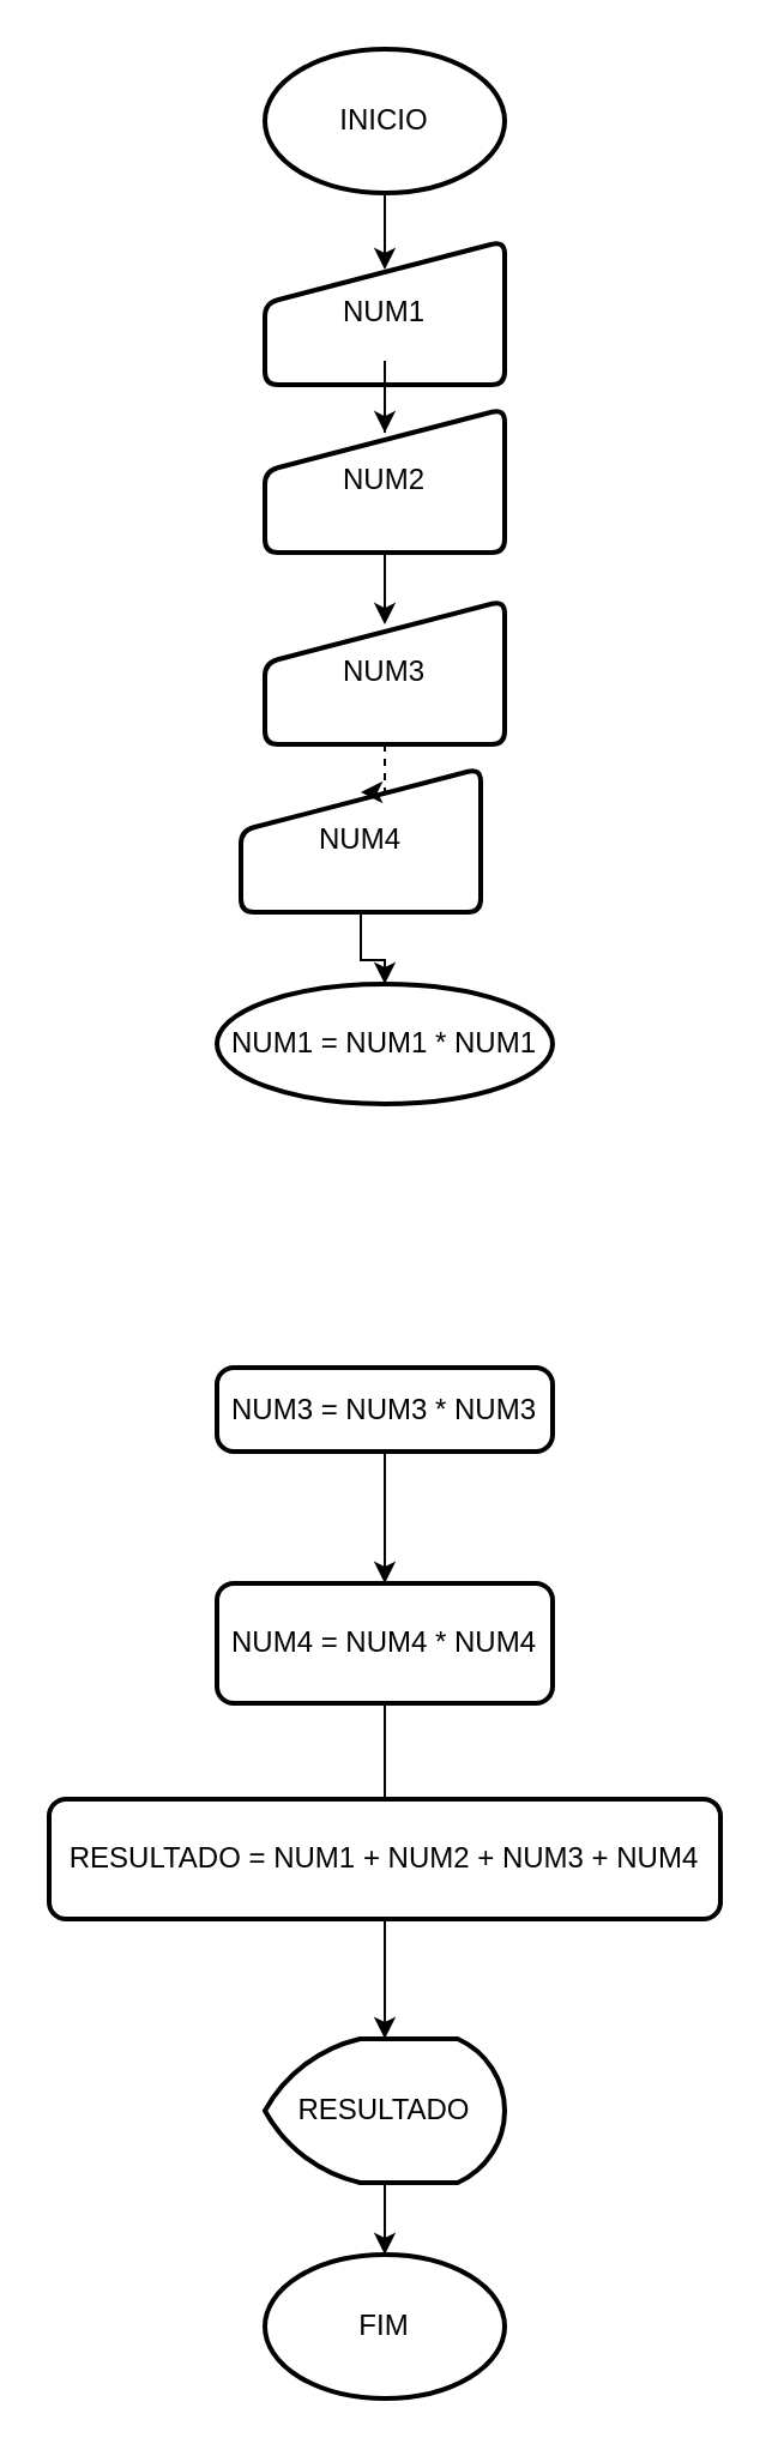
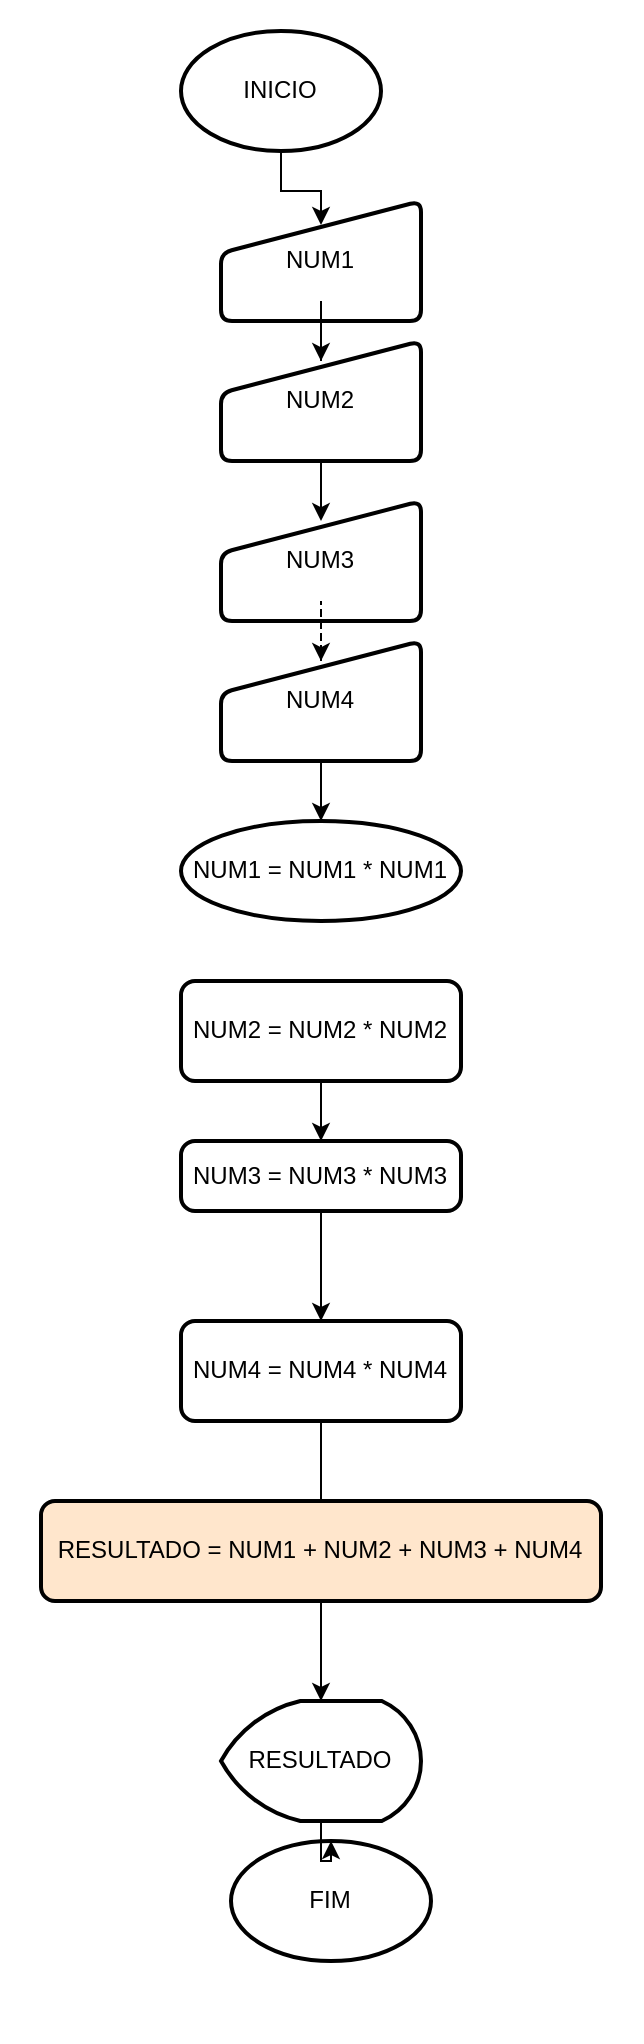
- <mxCell id="2" value="INICIO" style="strokeWidth=2;html=1;shape=mxgraph.flowchart.start_1;whiteSpace=wrap;" vertex="1" parent="1"><mxGeometry x="110" width="100" height="60" as="geometry" y="20" /></mxCell>
+ <mxCell id="2" value="INICIO" style="strokeWidth=2;html=1;shape=mxgraph.flowchart.start_1;whiteSpace=wrap;" vertex="1" parent="1"><mxGeometry x="90" y="15" width="100" height="60" as="geometry" /></mxCell>
- <mxCell id="8" value="NUM4" style="html=1;strokeWidth=2;shape=manualInput;whiteSpace=wrap;rounded=1;size=26;arcSize=11;" vertex="1" parent="1"><mxGeometry x="100" y="320" width="100" height="60" as="geometry" /></mxCell>
+ <mxCell id="8" value="NUM4" style="html=1;strokeWidth=2;shape=manualInput;whiteSpace=wrap;rounded=1;size=26;arcSize=11;" vertex="1" parent="1"><mxGeometry x="110" y="320" width="100" height="60" as="geometry" /></mxCell>
+ <mxCell id="17" value="NUM2 = NUM2 * NUM2" style="rounded=1;whiteSpace=wrap;html=1;absoluteArcSize=1;arcSize=14;strokeWidth=2;" vertex="1" parent="1"><mxGeometry x="90" y="490" width="140" height="50" as="geometry" /></mxCell>
+ <mxCell id="16" style="edgeStyle=orthogonalEdgeStyle;rounded=0;orthogonalLoop=1;jettySize=auto;html=1;entryX=0.5;entryY=0;entryDx=0;entryDy=0;" edge="1" parent="1" source="17" target="19"><mxGeometry relative="1" as="geometry" /></mxCell>
- <mxCell id="22" value="RESULTADO = NUM1 + NUM2 + NUM3 + NUM4" style="rounded=1;whiteSpace=wrap;html=1;absoluteArcSize=1;arcSize=14;strokeWidth=2;" vertex="1" parent="1"><mxGeometry x="20" y="750" width="280" height="50" as="geometry" /></mxCell>
+ <mxCell id="22" value="RESULTADO = NUM1 + NUM2 + NUM3 + NUM4" style="rounded=1;whiteSpace=wrap;html=1;absoluteArcSize=1;arcSize=14;strokeWidth=2;fillColor=#ffe6cc;" vertex="1" parent="1"><mxGeometry x="20" y="750" width="280" height="50" as="geometry" /></mxCell>
- <mxCell id="3" value="FIM" style="strokeWidth=2;html=1;shape=mxgraph.flowchart.start_1;whiteSpace=wrap;" vertex="1" parent="1"><mxGeometry x="110" y="940" width="100" height="60" as="geometry" /></mxCell>
+ <mxCell id="3" value="FIM" style="strokeWidth=2;html=1;shape=mxgraph.flowchart.start_1;whiteSpace=wrap;" vertex="1" parent="1"><mxGeometry x="115" y="920" width="100" height="60" as="geometry" /></mxCell>
